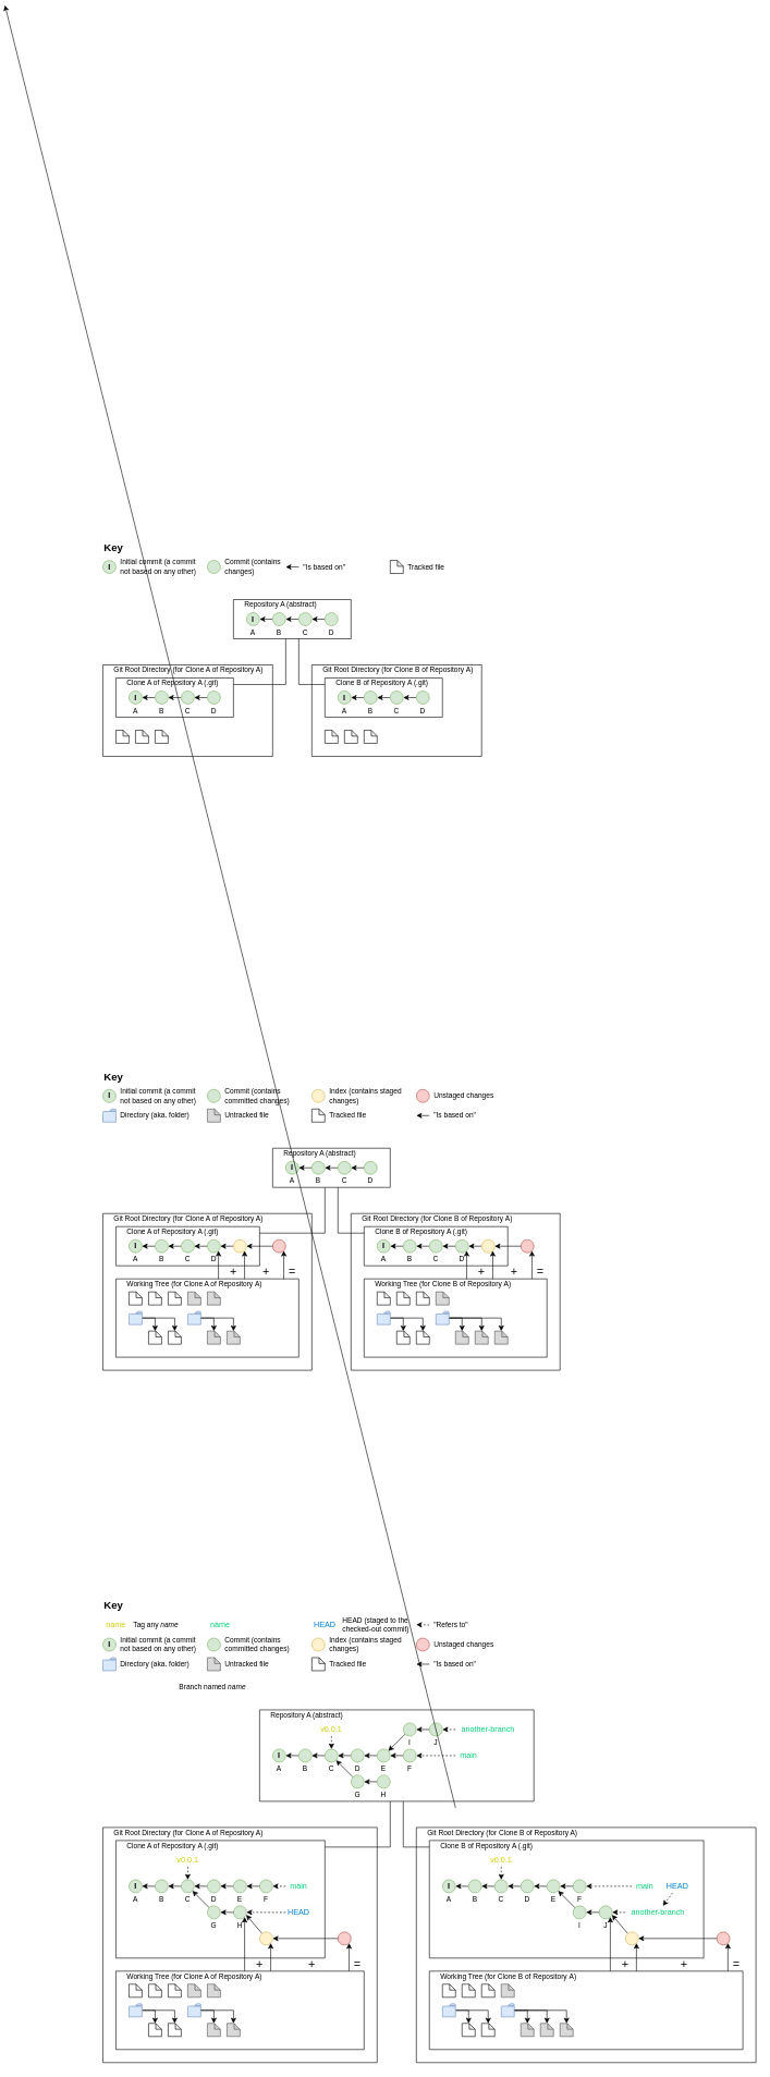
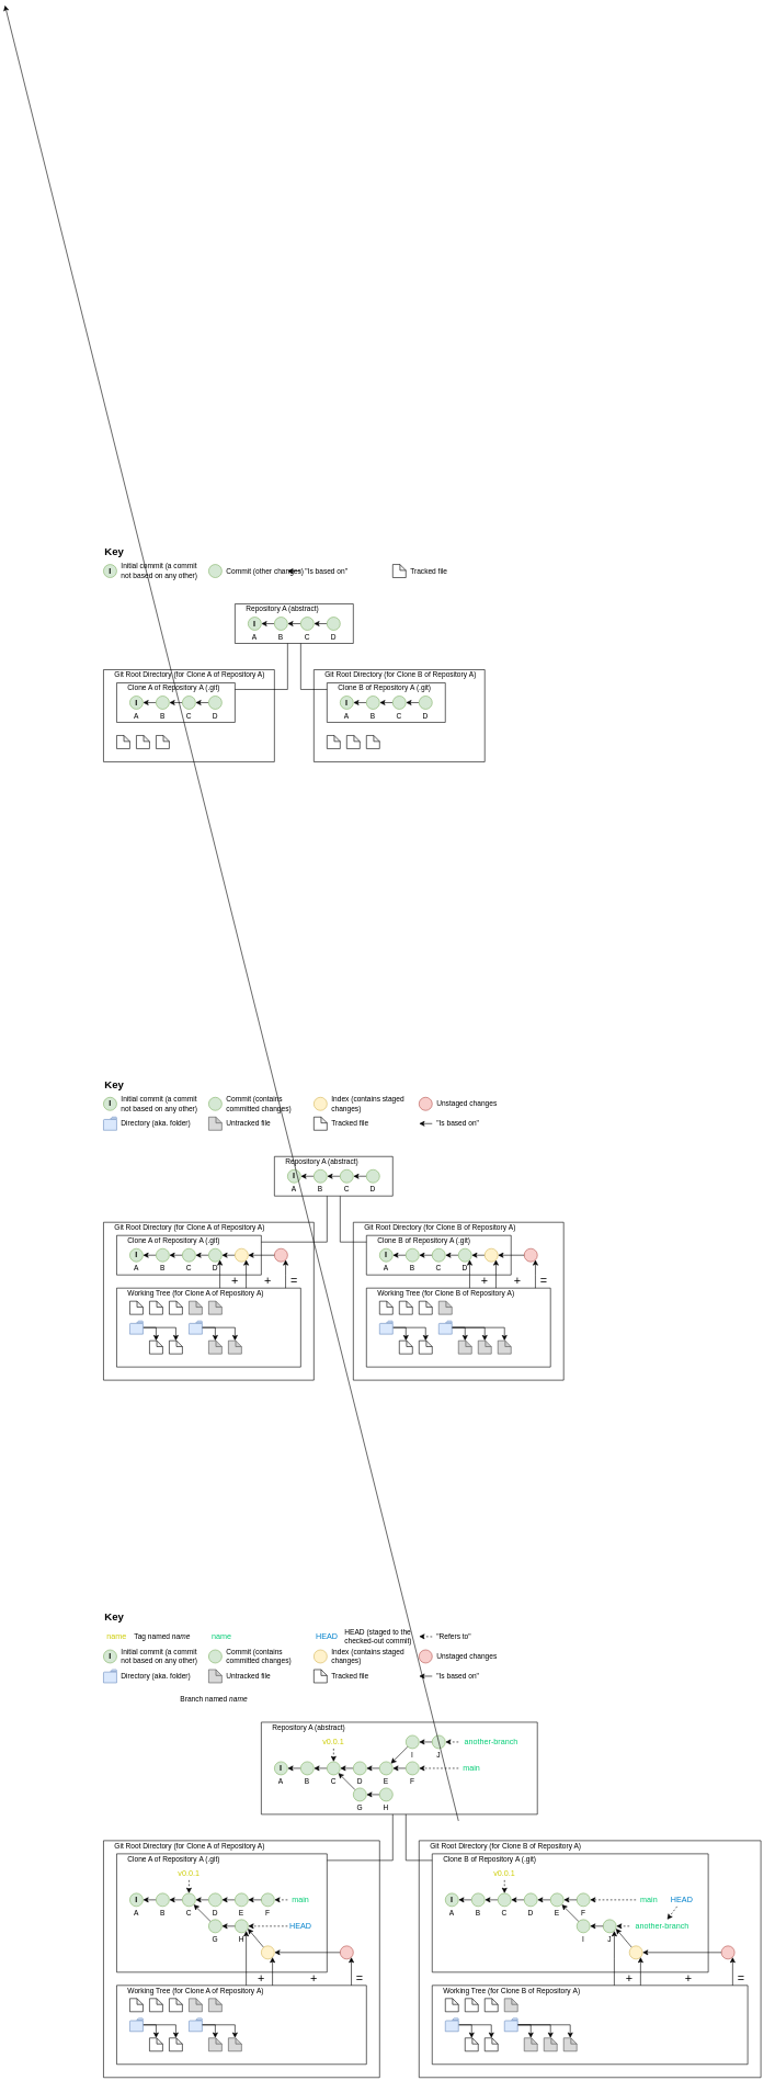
- <mxCell id="5" value="Commit (contains changes)" style="text;html=1;strokeColor=none;fillColor=none;align=left;verticalAlign=middle;whiteSpace=wrap;rounded=0;fontFamily=Helvetica;fontSize=11;fontColor=default;spacingLeft=5;" parent="1" vertex="1"><mxGeometry x="200" y="50" width="140" height="20" as="geometry" /></mxCell>
+ <mxCell id="5" value="Commit (other changes)" style="text;html=1;strokeColor=none;fillColor=none;align=left;verticalAlign=middle;whiteSpace=wrap;rounded=0;fontFamily=Helvetica;fontSize=11;fontColor=default;spacingLeft=5;" parent="1" vertex="1"><mxGeometry x="200" y="50" width="140" height="20" as="geometry" /></mxCell>
- <mxCell id="345" value="Tag any &lt;i&gt;name&lt;/i&gt;" style="text;html=1;strokeColor=none;fillColor=none;align=left;verticalAlign=middle;whiteSpace=wrap;rounded=0;fontFamily=Helvetica;fontSize=11;fontColor=default;spacingLeft=5;" vertex="1" parent="1"><mxGeometry x="60" y="1670" width="120" height="20" as="geometry" /></mxCell>
+ <mxCell id="345" value="Tag named &lt;i&gt;name&lt;/i&gt;" style="text;html=1;strokeColor=none;fillColor=none;align=left;verticalAlign=middle;whiteSpace=wrap;rounded=0;fontFamily=Helvetica;fontSize=11;fontColor=default;spacingLeft=5;" vertex="1" parent="1"><mxGeometry x="60" y="1670" width="120" height="20" as="geometry" /></mxCell>
